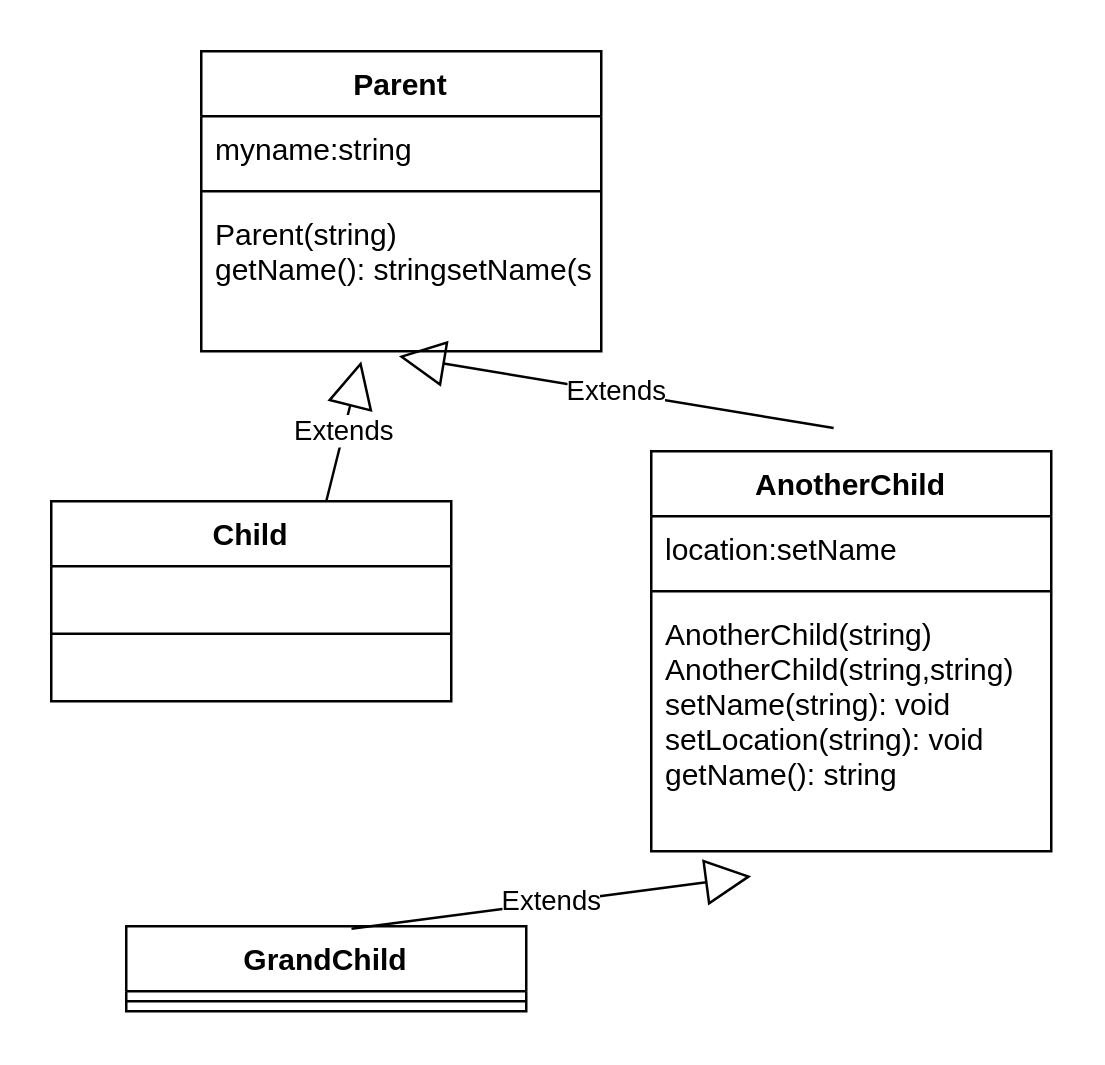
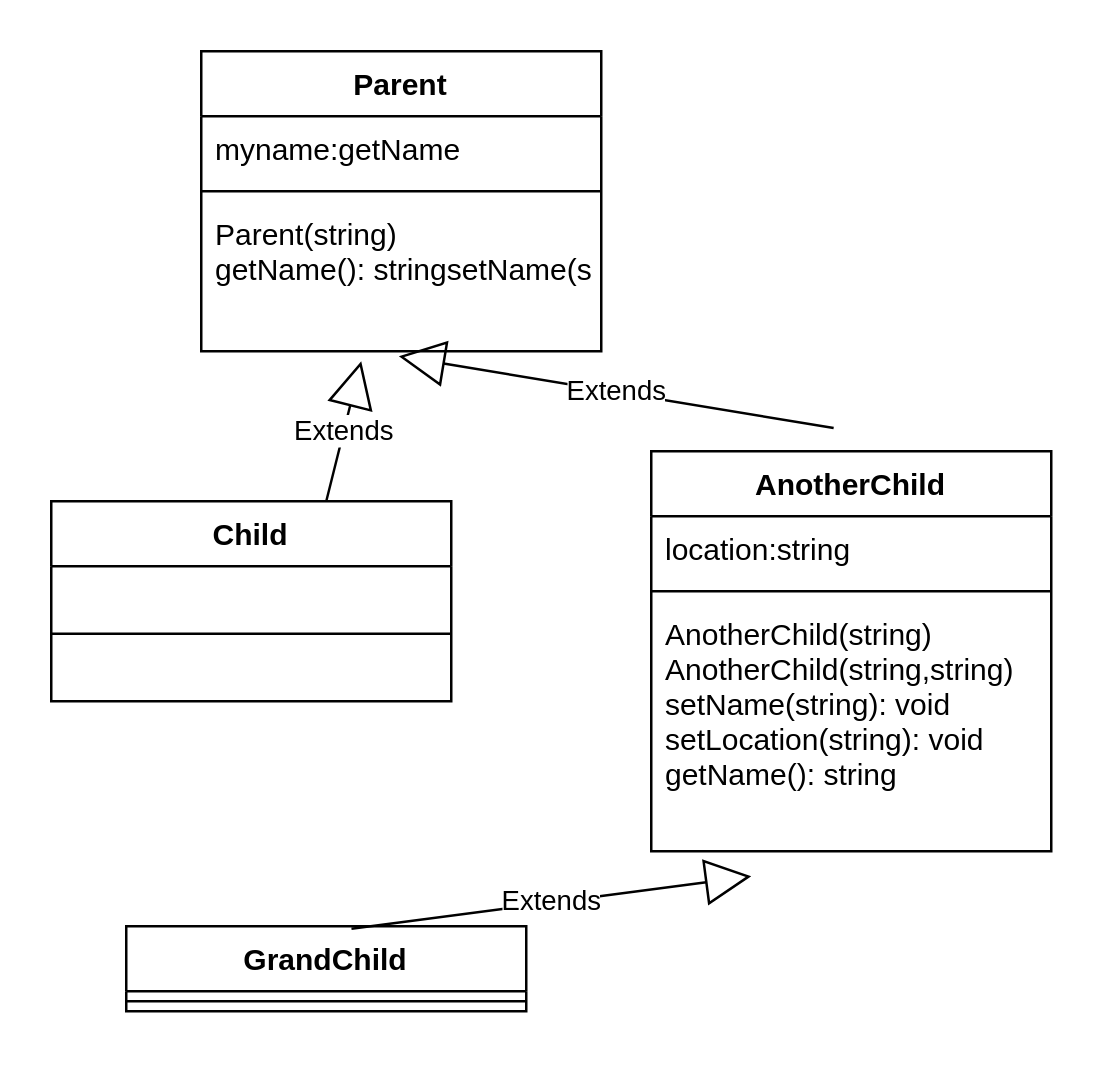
- <mxCell id="3" value="myname:string" style="text;strokeColor=none;fillColor=none;align=left;verticalAlign=top;spacingLeft=4;spacingRight=4;overflow=hidden;rotatable=0;points=[[0,0.5],[1,0.5]];portConstraint=eastwest;" vertex="1" parent="2"><mxGeometry y="26" width="160" height="26" as="geometry" /></mxCell>
+ <mxCell id="3" value="myname:getName" style="text;strokeColor=none;fillColor=none;align=left;verticalAlign=top;spacingLeft=4;spacingRight=4;overflow=hidden;rotatable=0;points=[[0,0.5],[1,0.5]];portConstraint=eastwest;" vertex="1" parent="2"><mxGeometry y="26" width="160" height="26" as="geometry" /></mxCell>
- <mxCell id="9" value="location:setName" style="text;strokeColor=none;fillColor=none;align=left;verticalAlign=top;spacingLeft=4;spacingRight=4;overflow=hidden;rotatable=0;points=[[0,0.5],[1,0.5]];portConstraint=eastwest;" vertex="1" parent="8"><mxGeometry y="26" width="160" height="26" as="geometry" /></mxCell>
+ <mxCell id="9" value="location:string" style="text;strokeColor=none;fillColor=none;align=left;verticalAlign=top;spacingLeft=4;spacingRight=4;overflow=hidden;rotatable=0;points=[[0,0.5],[1,0.5]];portConstraint=eastwest;" vertex="1" parent="8"><mxGeometry y="26" width="160" height="26" as="geometry" /></mxCell>
